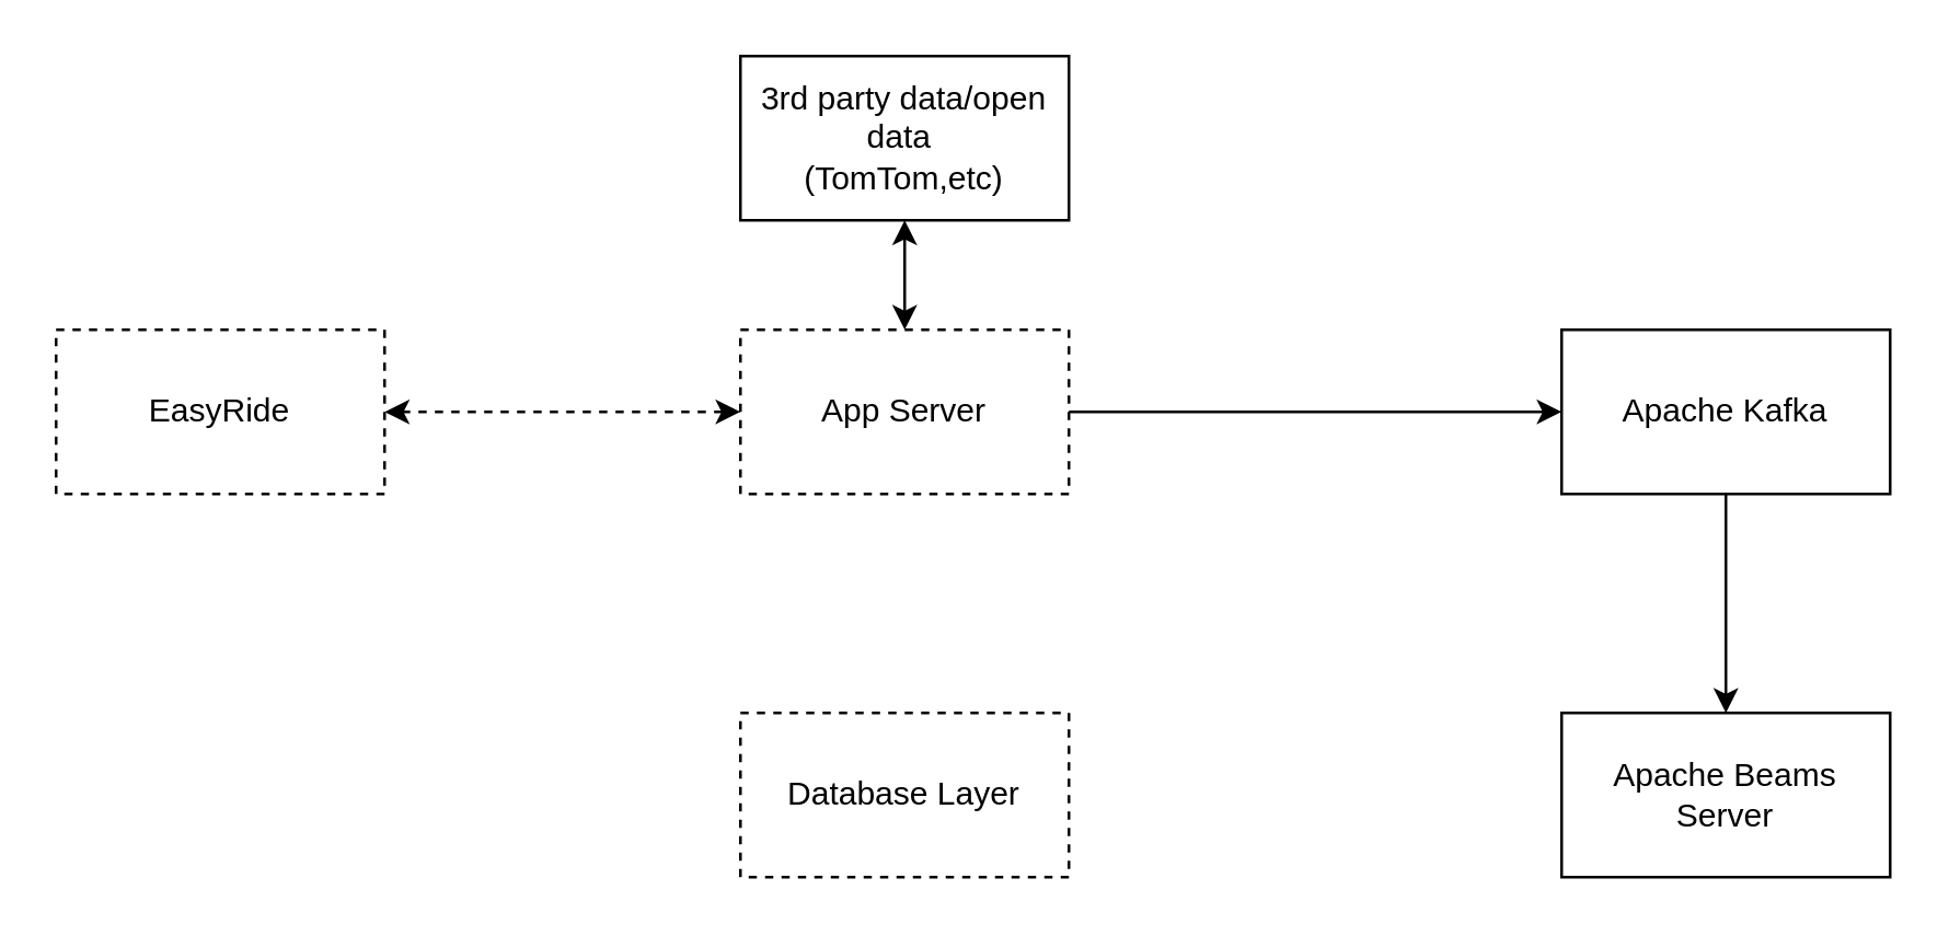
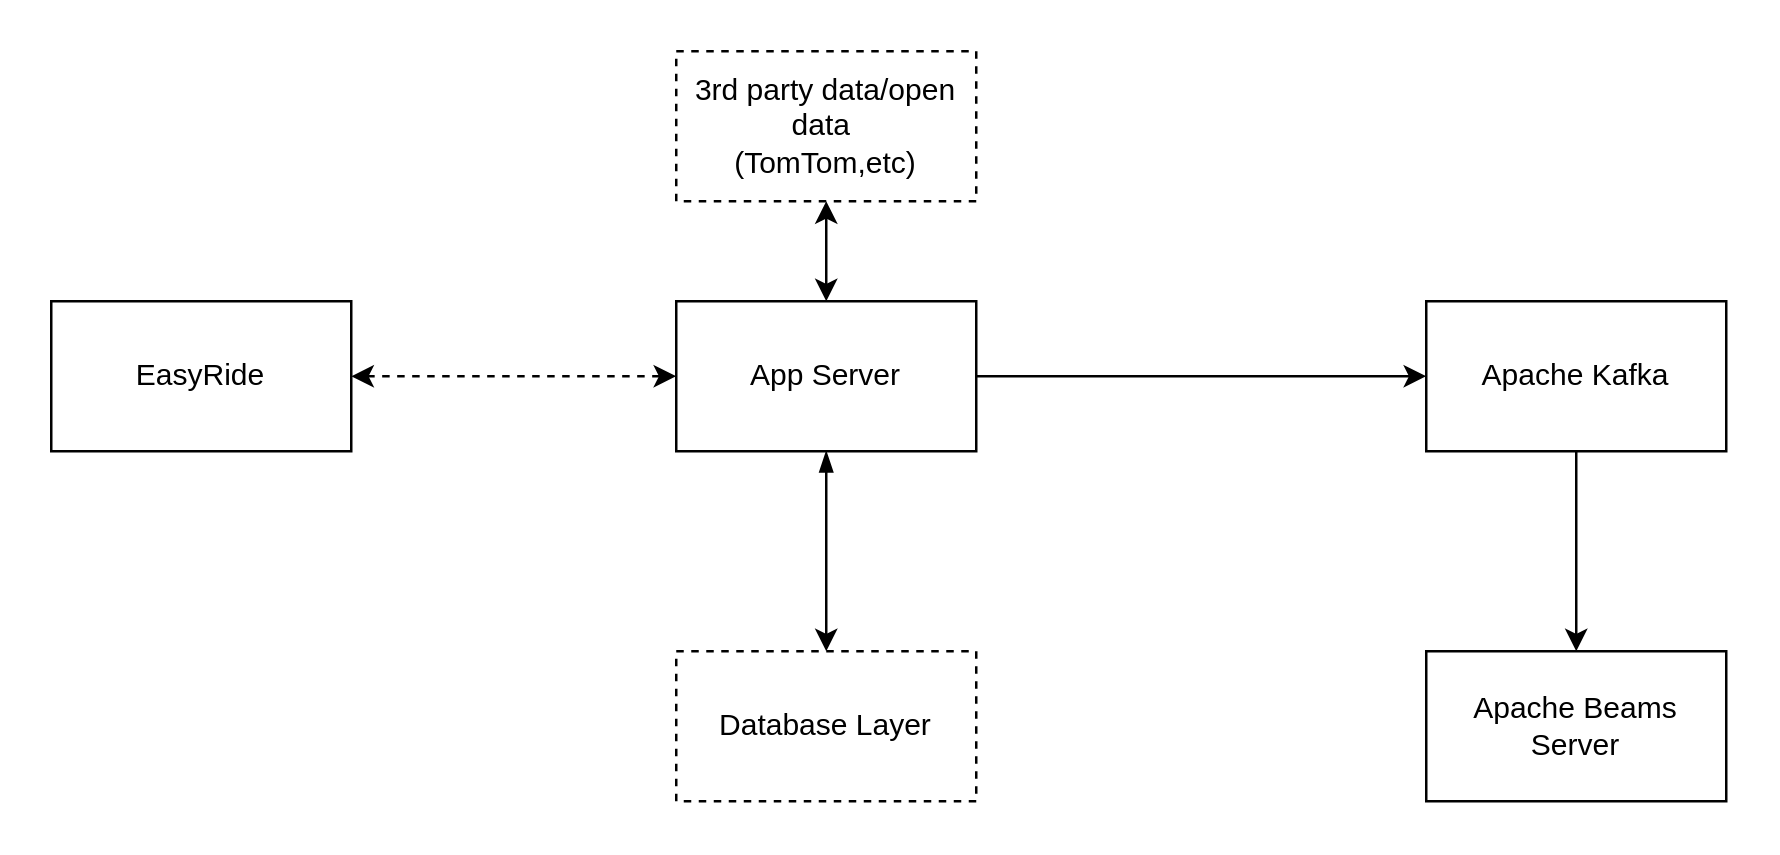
- <mxCell id="11" value="3rd party data/open data&amp;nbsp;&lt;br&gt;(TomTom,etc)" style="rounded=0;whiteSpace=wrap;html=1;" vertex="1" parent="1"><mxGeometry x="270" width="120" height="60" as="geometry" y="20" /></mxCell>
+ <mxCell id="11" value="3rd party data/open data&amp;nbsp;&lt;br&gt;(TomTom,etc)" style="rounded=0;whiteSpace=wrap;html=1;dashed=1;" vertex="1" parent="1"><mxGeometry x="270" width="120" height="60" as="geometry" y="20" /></mxCell>
- <mxCell id="9" value="EasyRide" style="rounded=0;whiteSpace=wrap;html=1;dashed=1;" vertex="1" parent="1"><mxGeometry x="20" y="120" width="120" height="60" as="geometry" /></mxCell>
+ <mxCell id="9" value="EasyRide" style="rounded=0;whiteSpace=wrap;html=1;" vertex="1" parent="1"><mxGeometry x="20" y="120" width="120" height="60" as="geometry" /></mxCell>
- <mxCell id="2" value="App Server" style="rounded=0;whiteSpace=wrap;html=1;dashed=1;" vertex="1" parent="1"><mxGeometry x="270" y="120" width="120" height="60" as="geometry" /></mxCell>
+ <mxCell id="2" value="App Server" style="rounded=0;whiteSpace=wrap;html=1;" vertex="1" parent="1"><mxGeometry x="270" y="120" width="120" height="60" as="geometry" /></mxCell>
+ <mxCell id="8" value="" style="endArrow=classic;html=1;exitX=0.5;exitY=1;exitDx=0;exitDy=0;entryX=0.5;entryY=0;entryDx=0;entryDy=0;startArrow=blockThin;startFill=1;" edge="1" parent="1" source="2" target="7"><mxGeometry width="50" height="50" relative="1" as="geometry"><mxPoint x="140" y="350" as="sourcePoint" /><mxPoint x="190" y="300" as="targetPoint" /></mxGeometry></mxCell>
